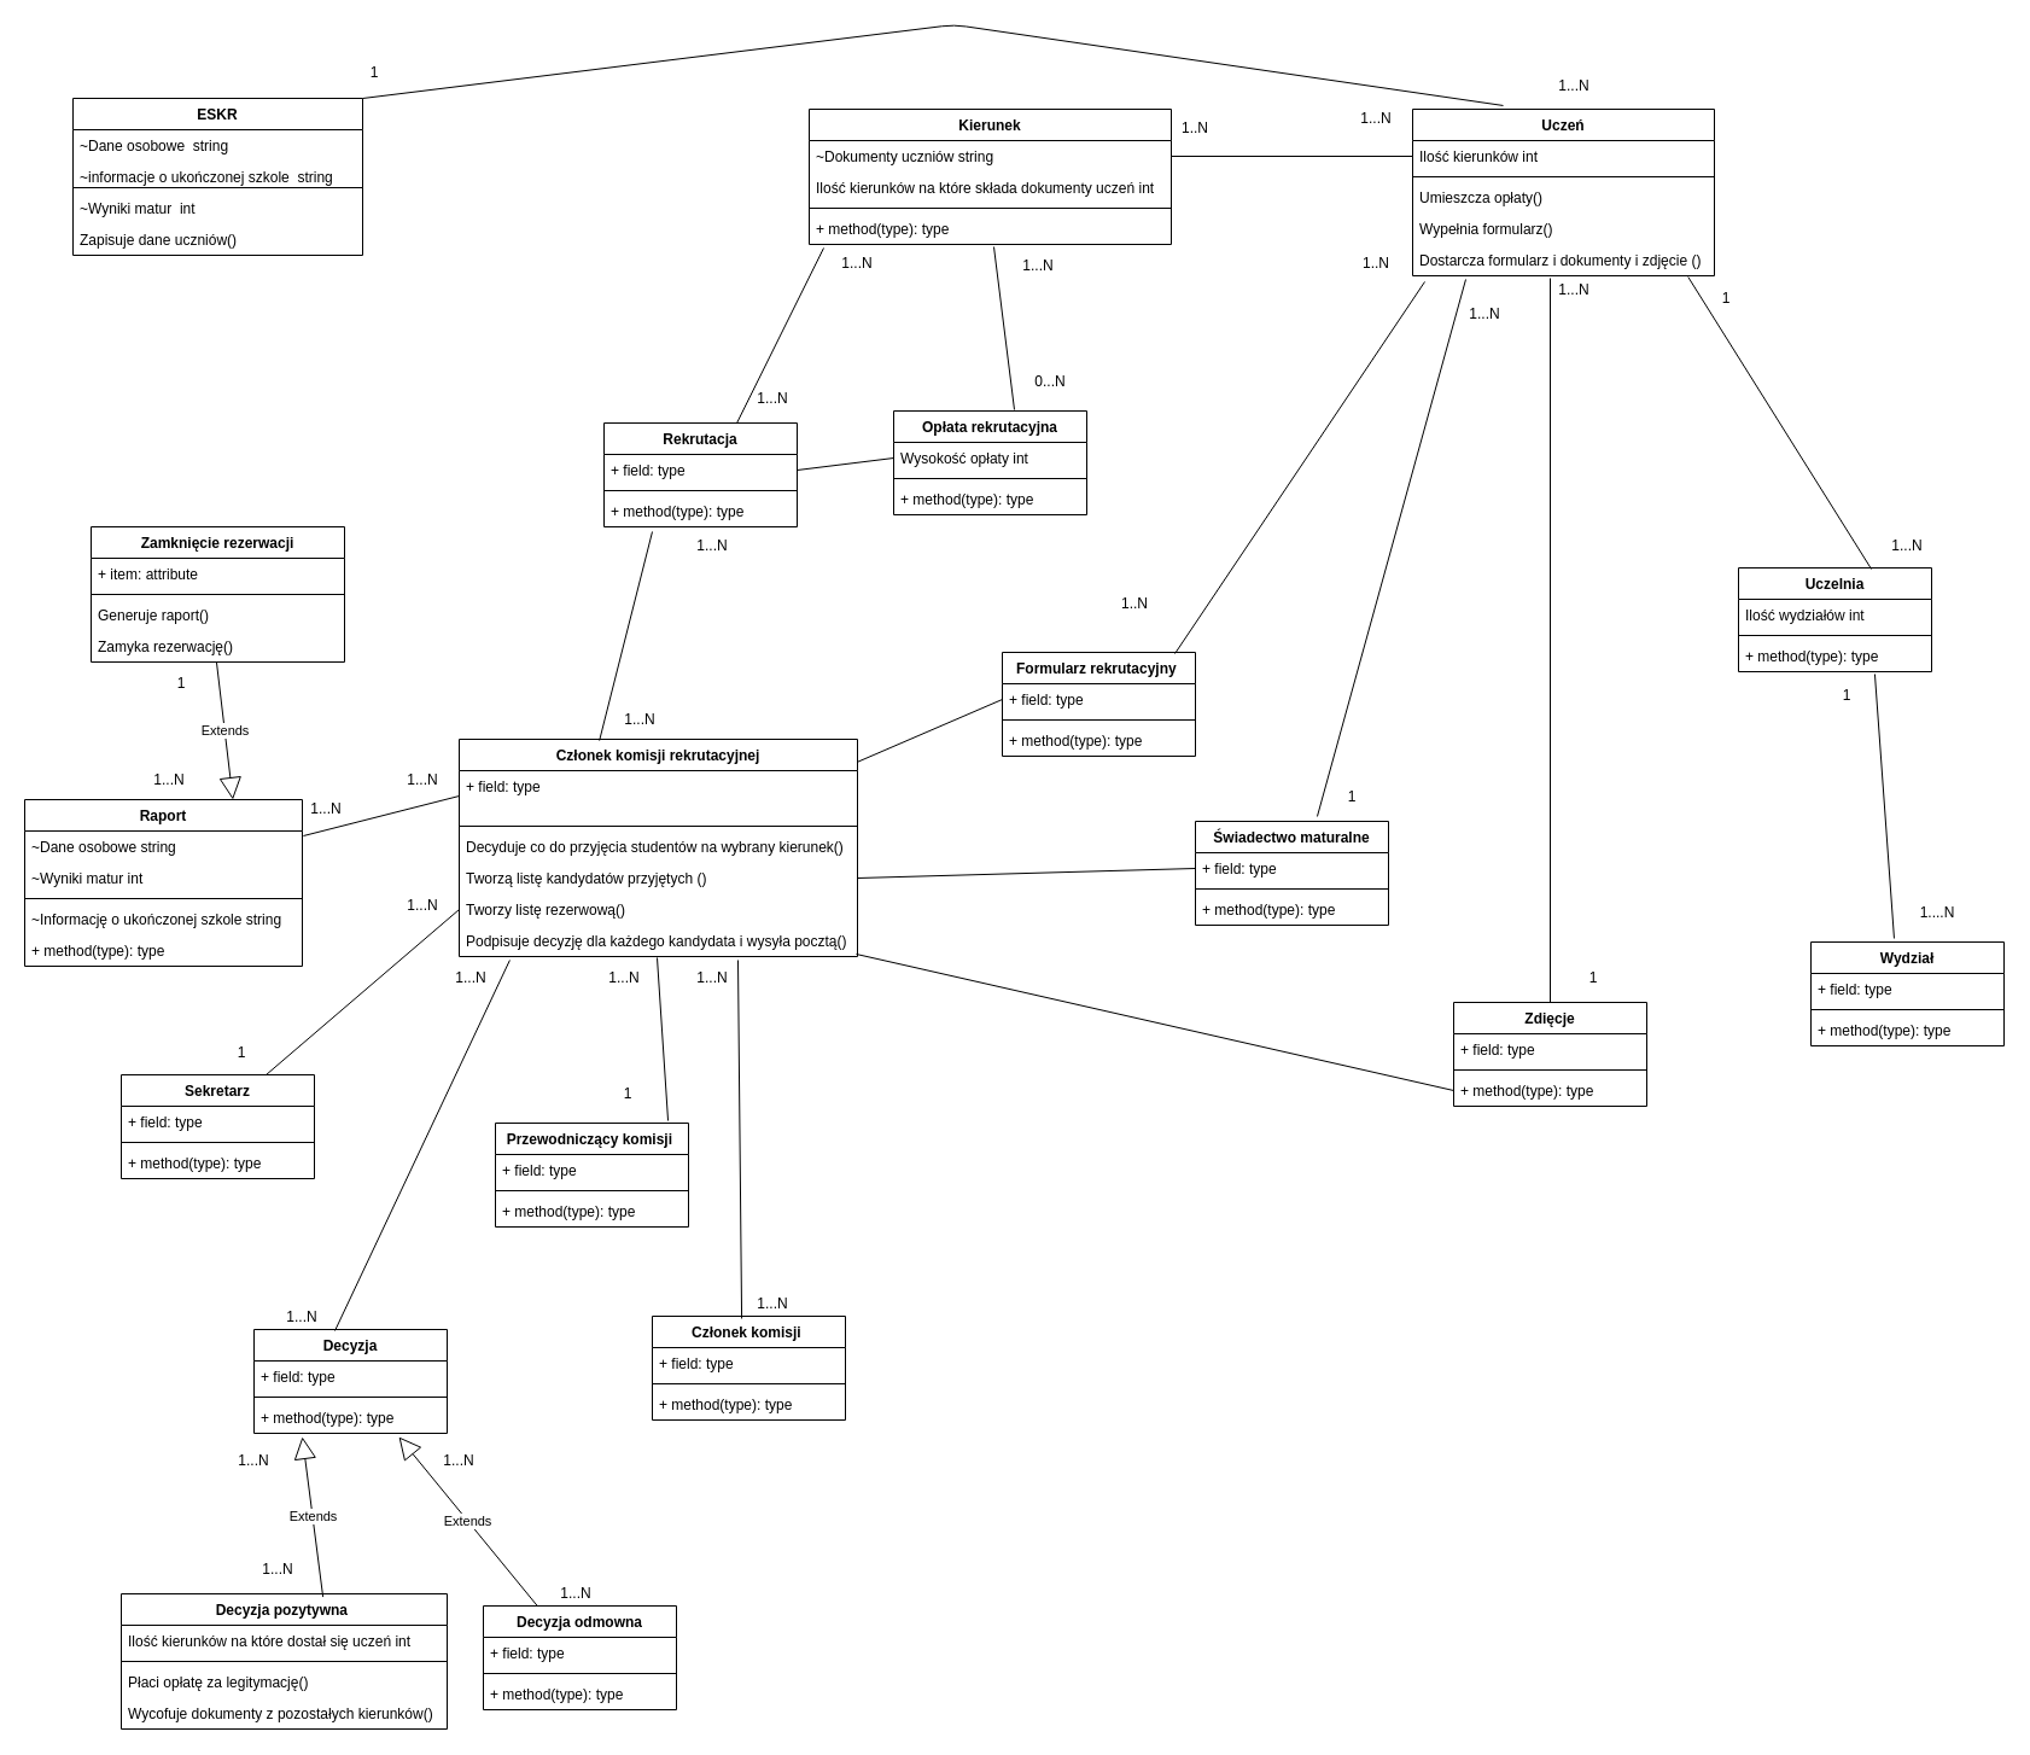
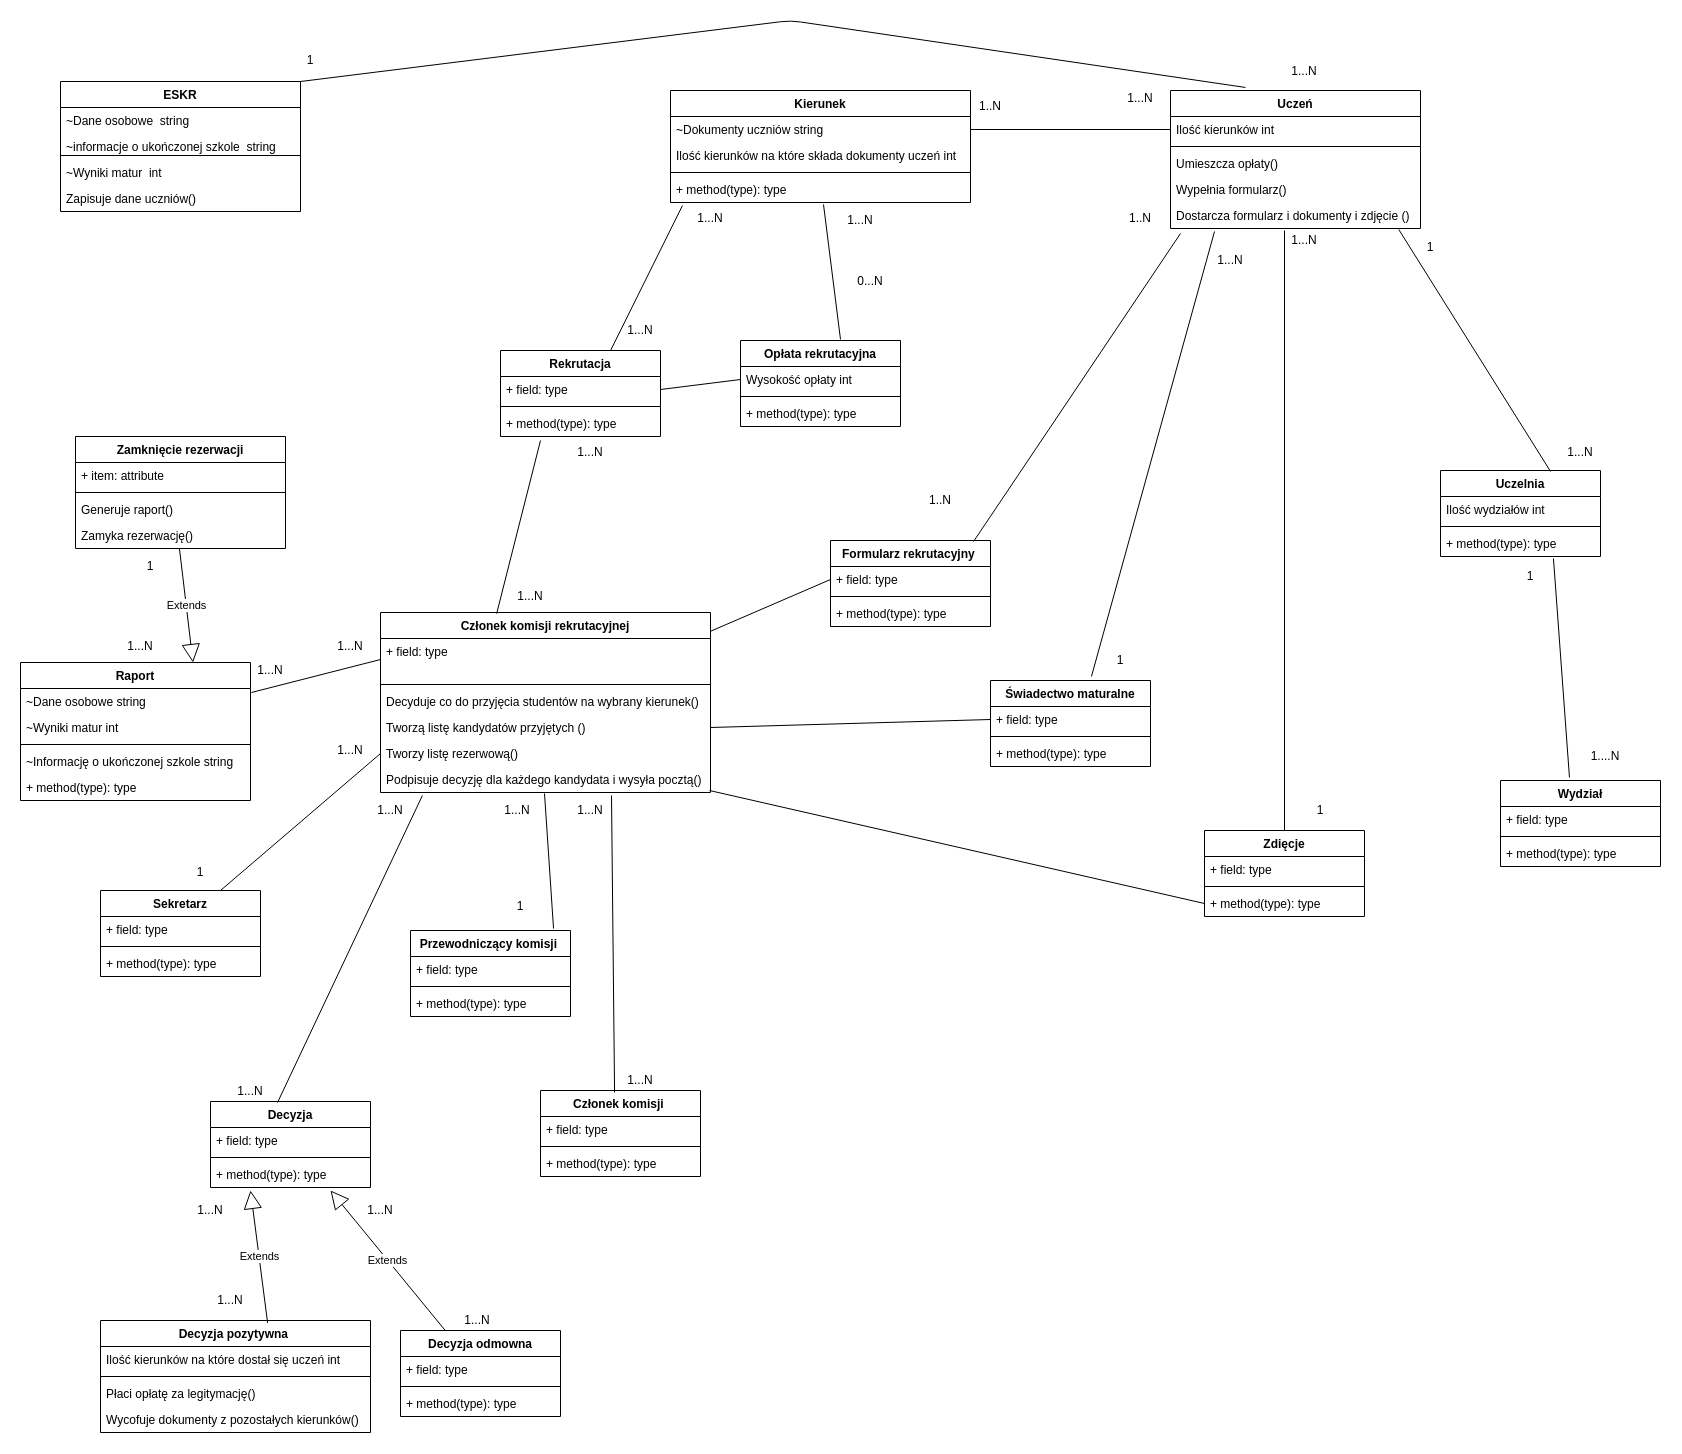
- <mxCell id="36" value="0...N" style="text;html=1;strokeColor=none;fillColor=none;align=center;verticalAlign=middle;whiteSpace=wrap;rounded=0;" parent="1" vertex="1"><mxGeometry x="850" y="306" width="40" height="20" as="geometry" /></mxCell>
+ <mxCell id="36" value="0...N" style="text;html=1;strokeColor=none;fillColor=none;align=center;verticalAlign=middle;whiteSpace=wrap;rounded=0;" parent="1" vertex="1"><mxGeometry x="850" y="271" width="40" height="20" as="geometry" /></mxCell>
